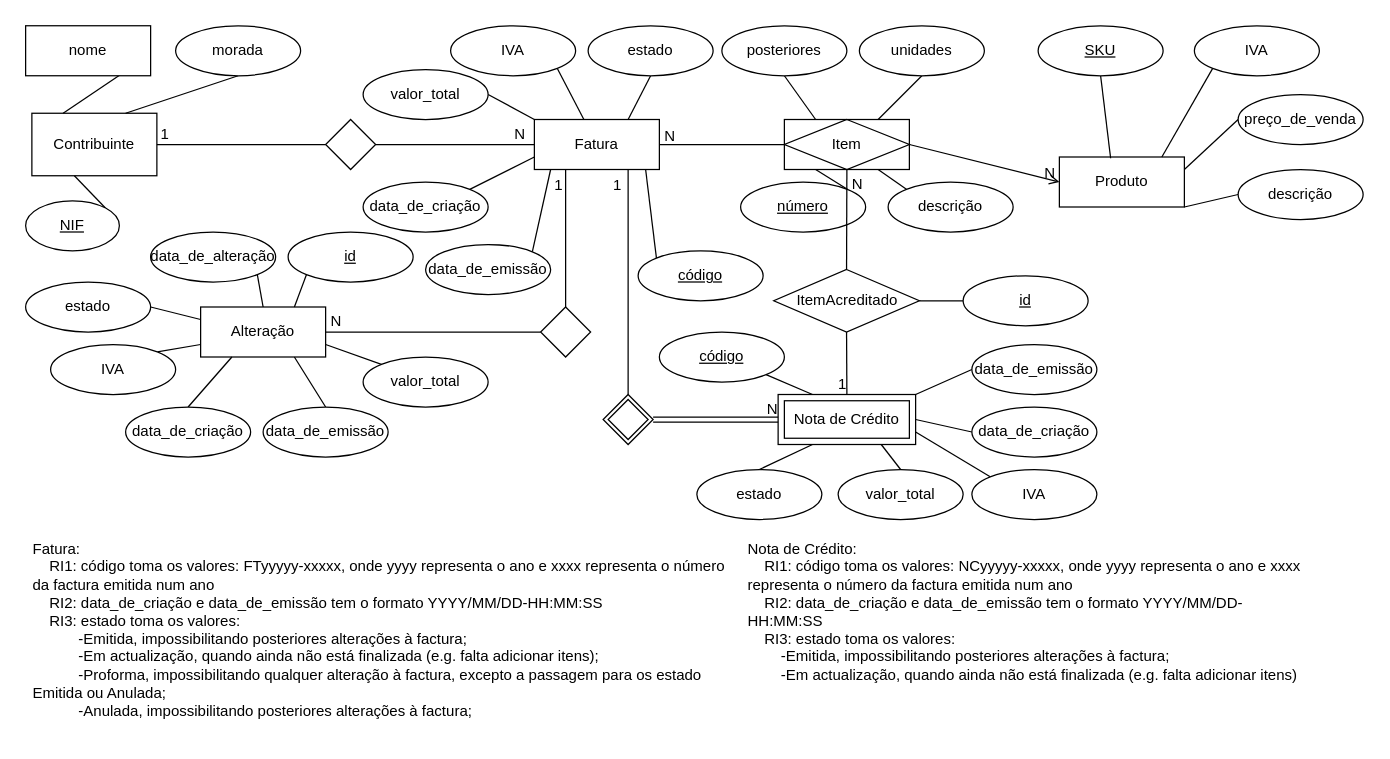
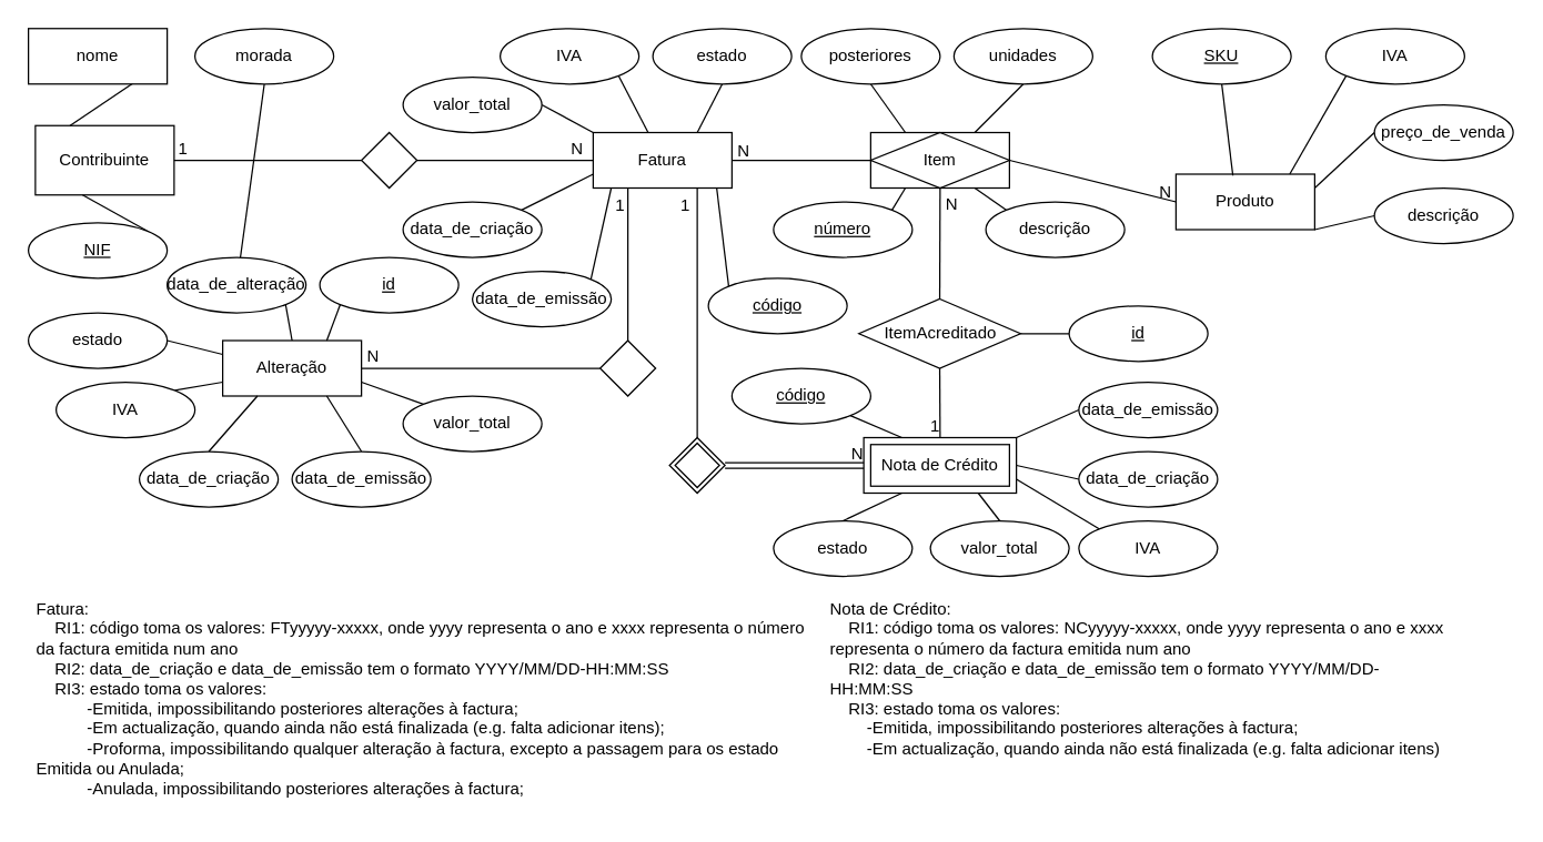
- <mxCell id="61" style="edgeStyle=none;rounded=0;orthogonalLoop=1;jettySize=auto;html=1;exitX=0.5;exitY=1;exitDx=0;exitDy=0;entryX=0.75;entryY=0;entryDx=0;entryDy=0;endArrow=none;endFill=0;strokeColor=#000000;" parent="1" source="62" target="54" edge="1"><mxGeometry relative="1" as="geometry" /></mxCell>
+ <mxCell id="61" style="edgeStyle=none;rounded=0;orthogonalLoop=1;jettySize=auto;html=1;exitX=0.5;exitY=1;exitDx=0;exitDy=0;endArrow=none;endFill=0;strokeColor=#000000;" parent="1" source="62" target="74" edge="1"><mxGeometry relative="1" as="geometry" /></mxCell>
- <mxCell id="83" value="" style="endArrow=open;html=1;rounded=0;strokeColor=#000000;exitX=1;exitY=0.5;exitDx=0;exitDy=0;entryX=0;entryY=0.5;entryDx=0;entryDy=0;" parent="1" source="3" target="8" edge="1"><mxGeometry relative="1" as="geometry"><mxPoint x="470" y="295" as="sourcePoint" /><mxPoint x="630" y="295" as="targetPoint" /></mxGeometry></mxCell>
+ <mxCell id="83" value="" style="endArrow=none;html=1;rounded=0;strokeColor=#000000;exitX=1;exitY=0.5;exitDx=0;exitDy=0;entryX=0;entryY=0.5;entryDx=0;entryDy=0;" parent="1" source="3" target="8" edge="1"><mxGeometry relative="1" as="geometry"><mxPoint x="470" y="295" as="sourcePoint" /><mxPoint x="630" y="295" as="targetPoint" /></mxGeometry></mxCell>
- <mxCell id="12" value="número" style="ellipse;whiteSpace=wrap;html=1;align=center;fontStyle=4;rounded=0;shadow=0;glass=0;sketch=0;strokeColor=#000000;gradientColor=none;" parent="1" vertex="1"><mxGeometry x="592" y="145" width="100" height="40" as="geometry" /></mxCell>
+ <mxCell id="12" value="número" style="ellipse;whiteSpace=wrap;html=1;align=center;fontStyle=4;rounded=0;shadow=0;glass=0;sketch=0;strokeColor=#000000;gradientColor=none;" parent="1" vertex="1"><mxGeometry x="557" y="145" width="100" height="40" as="geometry" /></mxCell>
- <mxCell id="58" value="NIF" style="ellipse;whiteSpace=wrap;html=1;align=center;fontStyle=4;rounded=0;shadow=0;glass=0;sketch=0;strokeColor=#000000;gradientColor=none;" parent="1" vertex="1"><mxGeometry x="20" y="160" width="75" height="40" as="geometry" /></mxCell>
+ <mxCell id="58" value="NIF" style="ellipse;whiteSpace=wrap;html=1;align=center;fontStyle=4;rounded=0;shadow=0;glass=0;sketch=0;strokeColor=#000000;gradientColor=none;" parent="1" vertex="1"><mxGeometry x="20" y="160" width="100" height="40" as="geometry" /></mxCell>
